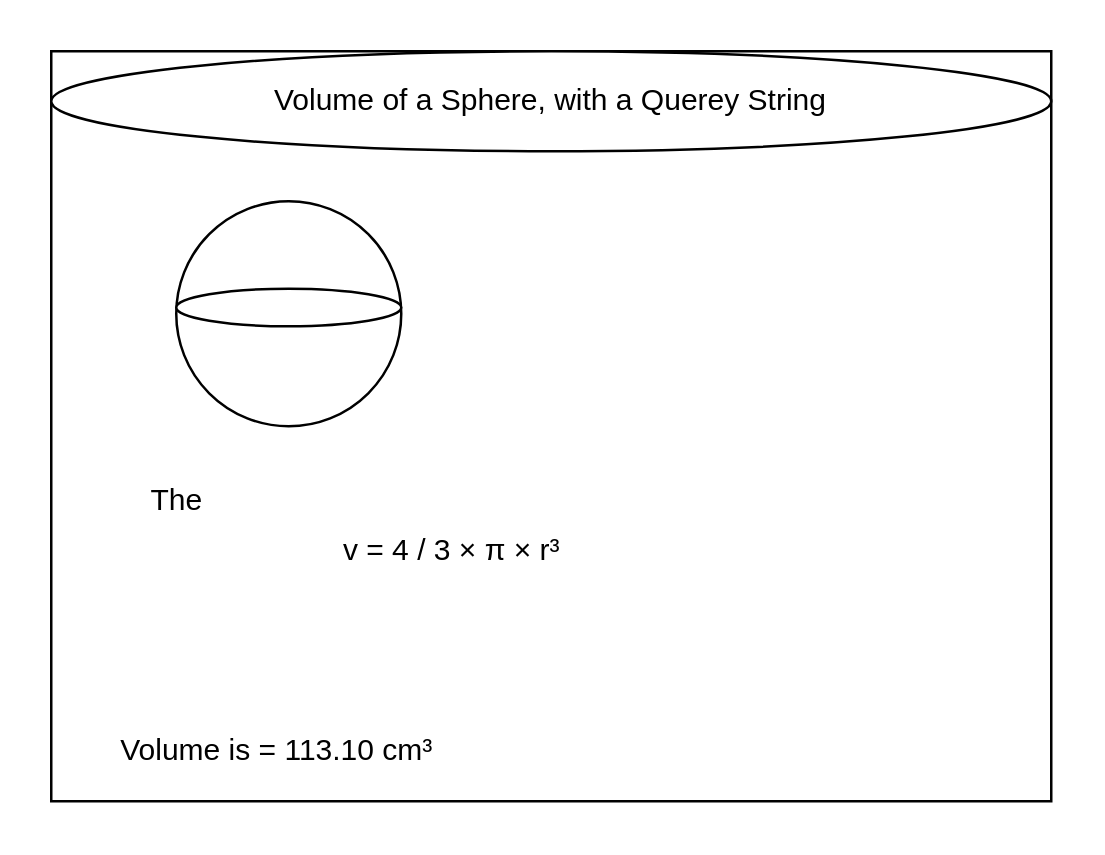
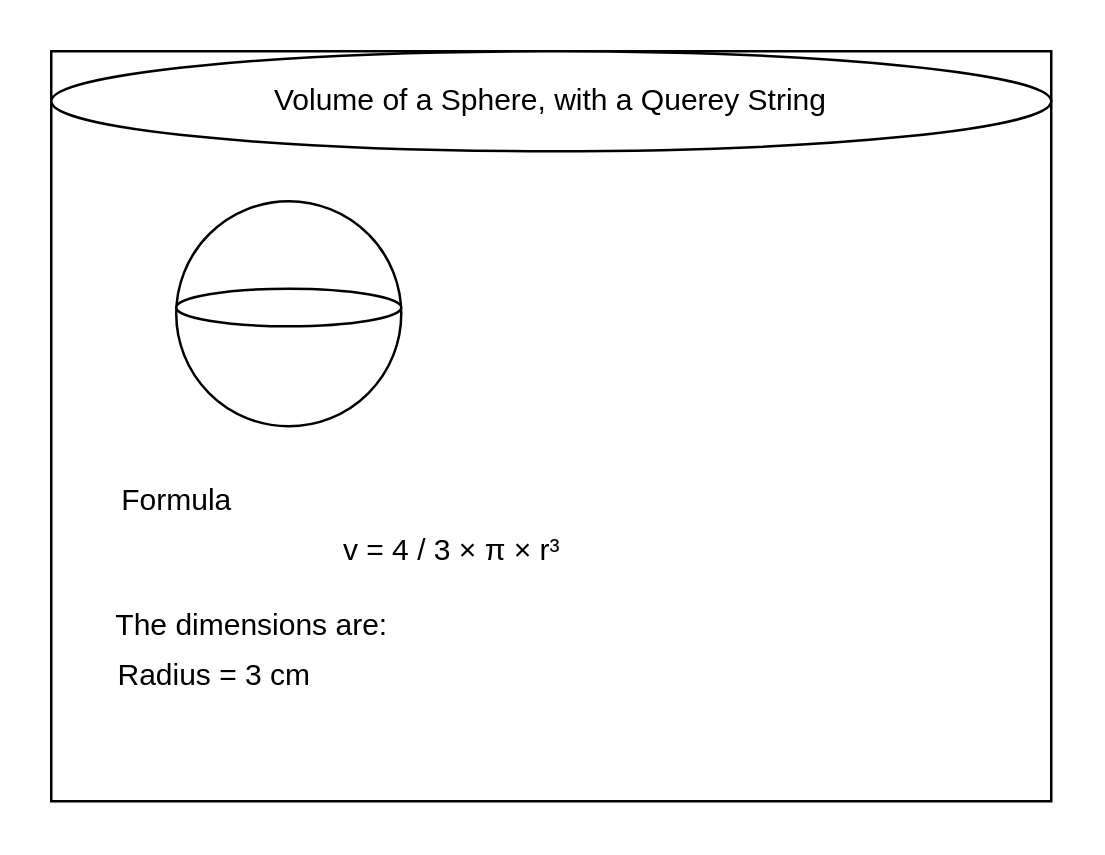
- <mxCell id="6" value="The" style="text;html=1;resizable=0;autosize=1;align=center;verticalAlign=middle;points=[];fillColor=none;strokeColor=none;rounded=0;" vertex="1" parent="1"><mxGeometry x="40" y="190" width="60" height="20" as="geometry" /></mxCell>
+ <mxCell id="6" value="Formula" style="text;html=1;resizable=0;autosize=1;align=center;verticalAlign=middle;points=[];fillColor=none;strokeColor=none;rounded=0;" vertex="1" parent="1"><mxGeometry x="40" y="190" width="60" height="20" as="geometry" /></mxCell>
+ <mxCell id="8" value="The dimensions are:" style="text;html=1;resizable=0;autosize=1;align=center;verticalAlign=middle;points=[];fillColor=none;strokeColor=none;rounded=0;" vertex="1" parent="1"><mxGeometry x="40" y="240" width="120" height="20" as="geometry" /></mxCell>
+ <mxCell id="9" value="Radius = 3 cm" style="text;html=1;resizable=0;autosize=1;align=center;verticalAlign=middle;points=[];fillColor=none;strokeColor=none;rounded=0;" vertex="1" parent="1"><mxGeometry x="40" y="260" width="90" height="20" as="geometry" /></mxCell>
- <mxCell id="10" value="Volume is = 113.10 cm³" style="text;html=1;resizable=0;autosize=1;align=center;verticalAlign=middle;points=[];fillColor=none;strokeColor=none;rounded=0;" vertex="1" parent="1"><mxGeometry x="40" y="290" width="140" height="20" as="geometry" /></mxCell>
